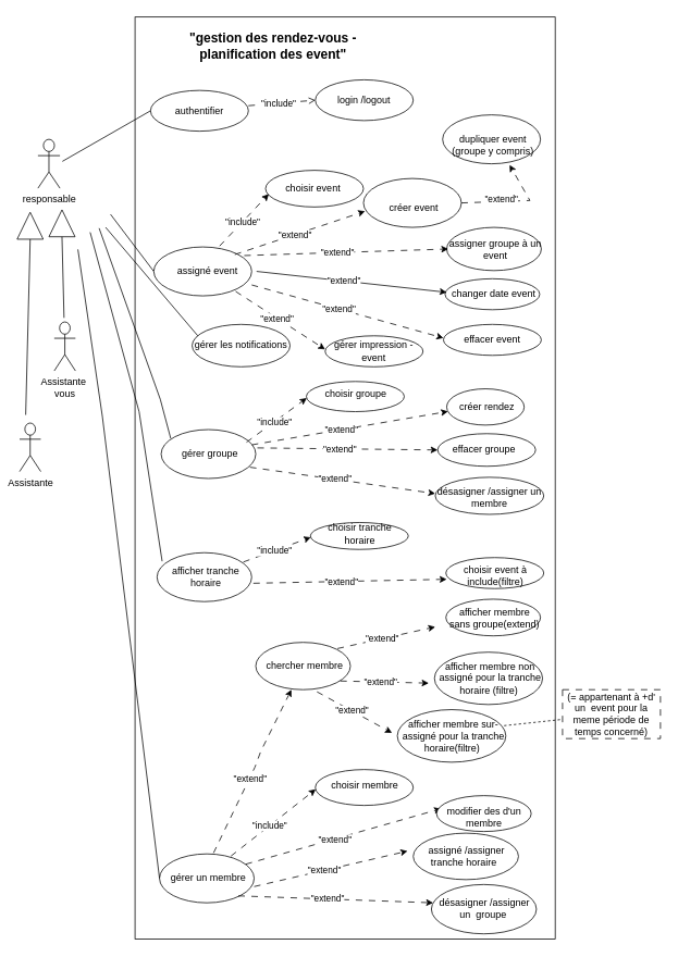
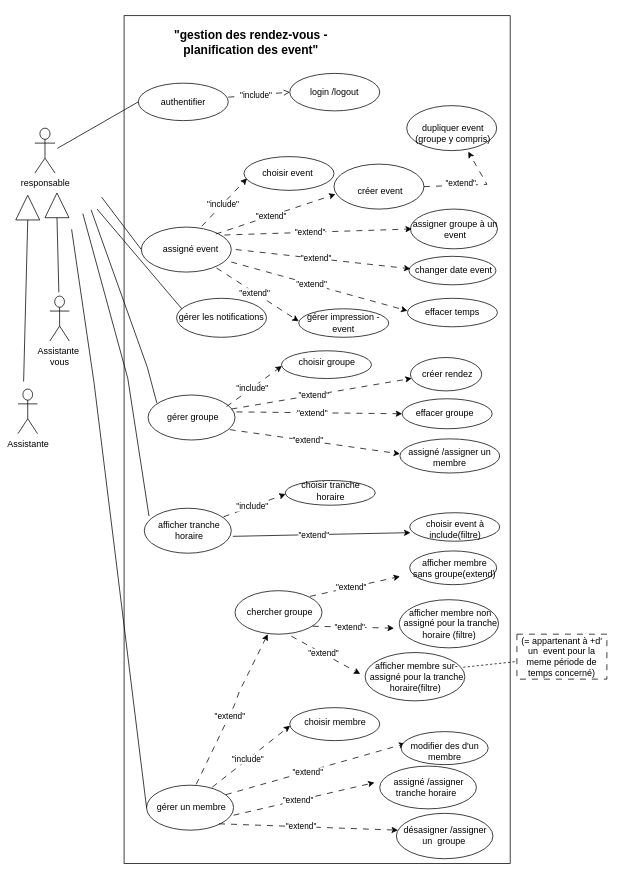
- <mxCell id="38" value="" style="endArrow=classic;html=1;rounded=0;dashed=0;dashPattern=8 8;exitX=1;exitY=0.5;exitDx=0;exitDy=0;entryX=0;entryY=0.25;entryDx=0;entryDy=0;" edge="1" parent="1" source="35" target="7"><mxGeometry width="50" height="50" relative="1" as="geometry"><mxPoint x="577" y="420" as="sourcePoint" /><mxPoint x="528" y="402" as="targetPoint" /></mxGeometry></mxCell>
+ <mxCell id="38" value="" style="endArrow=classic;html=1;rounded=0;dashed=1;dashPattern=8 8;exitX=1;exitY=0.5;exitDx=0;exitDy=0;entryX=0;entryY=0.25;entryDx=0;entryDy=0;" edge="1" parent="1" source="35" target="7"><mxGeometry width="50" height="50" relative="1" as="geometry"><mxPoint x="577" y="420" as="sourcePoint" /><mxPoint x="528" y="402" as="targetPoint" /></mxGeometry></mxCell>
- <mxCell id="60" value="effacer event" style="html=1;strokeColor=none;fillColor=none;align=center;verticalAlign=middle;rotatable=0;whiteSpace=wrap;" vertex="1" parent="59"><mxGeometry y="14.25" width="120" height="9.5" as="geometry" /></mxCell>
+ <mxCell id="60" value="effacer temps" style="html=1;strokeColor=none;fillColor=none;align=center;verticalAlign=middle;rotatable=0;whiteSpace=wrap;" vertex="1" parent="59"><mxGeometry y="14.25" width="120" height="9.5" as="geometry" /></mxCell>
- <mxCell id="66" value="désasigner /assigner un membre" style="html=1;strokeColor=none;fillColor=none;align=center;verticalAlign=middle;rotatable=0;whiteSpace=wrap;" vertex="1" parent="65"><mxGeometry y="20.02" width="133" height="8.418" as="geometry" /></mxCell>
+ <mxCell id="66" value="assigné /assigner un membre" style="html=1;strokeColor=none;fillColor=none;align=center;verticalAlign=middle;rotatable=0;whiteSpace=wrap;" vertex="1" parent="65"><mxGeometry y="20.02" width="133" height="8.418" as="geometry" /></mxCell>
- <mxCell id="78" value="" style="endArrow=classic;html=1;rounded=0;dashed=1;dashPattern=8 8;exitX=1;exitY=1;exitDx=0;exitDy=0;entryX=0;entryY=1;entryDx=0;entryDy=0;" edge="1" parent="1" target="77" source="74"><mxGeometry width="50" height="50" relative="1" as="geometry"><mxPoint x="422" y="680.5" as="sourcePoint" /><mxPoint x="530" y="677" as="targetPoint" /></mxGeometry></mxCell>
+ <mxCell id="78" value="" style="endArrow=classic;html=1;rounded=0;dashed=0;dashPattern=8 8;exitX=1;exitY=1;exitDx=0;exitDy=0;entryX=0;entryY=1;entryDx=0;entryDy=0;" edge="1" parent="1" target="77" source="74"><mxGeometry width="50" height="50" relative="1" as="geometry"><mxPoint x="422" y="680.5" as="sourcePoint" /><mxPoint x="530" y="677" as="targetPoint" /></mxGeometry></mxCell>
- <mxCell id="17" value="chercher membre" style="html=1;strokeColor=none;fillColor=none;align=center;verticalAlign=middle;rotatable=0;whiteSpace=wrap;" parent="16" vertex="1"><mxGeometry x="2" y="21.75" width="116" height="14.5" as="geometry" /></mxCell>
+ <mxCell id="17" value="chercher groupe" style="html=1;strokeColor=none;fillColor=none;align=center;verticalAlign=middle;rotatable=0;whiteSpace=wrap;" parent="16" vertex="1"><mxGeometry x="2" y="21.75" width="116" height="14.5" as="geometry" /></mxCell>
